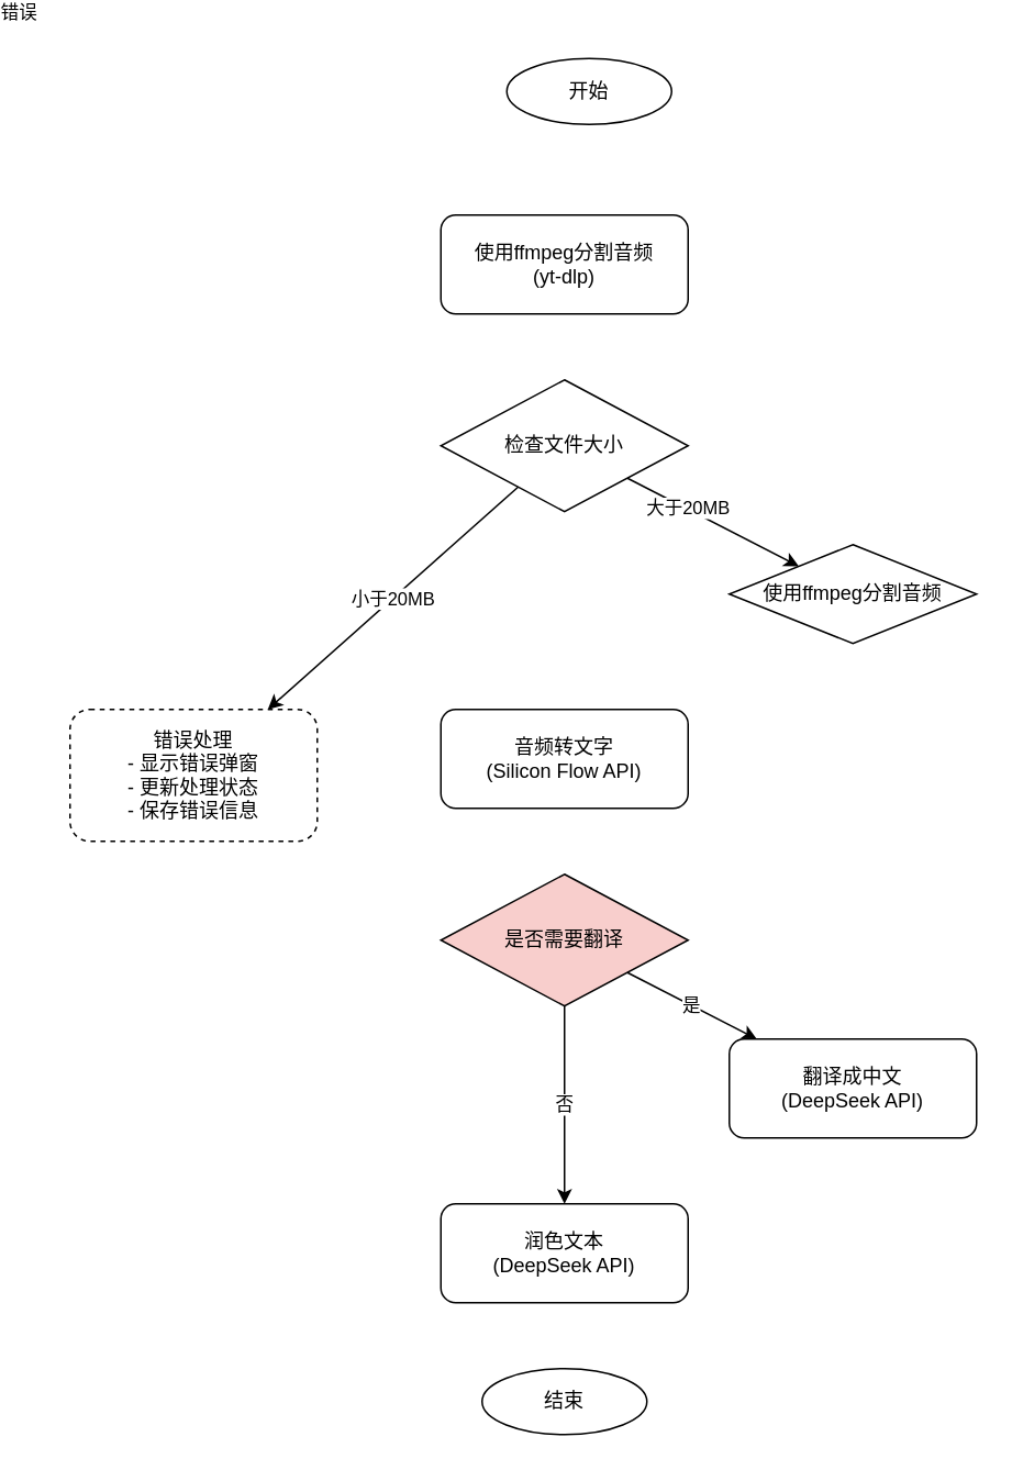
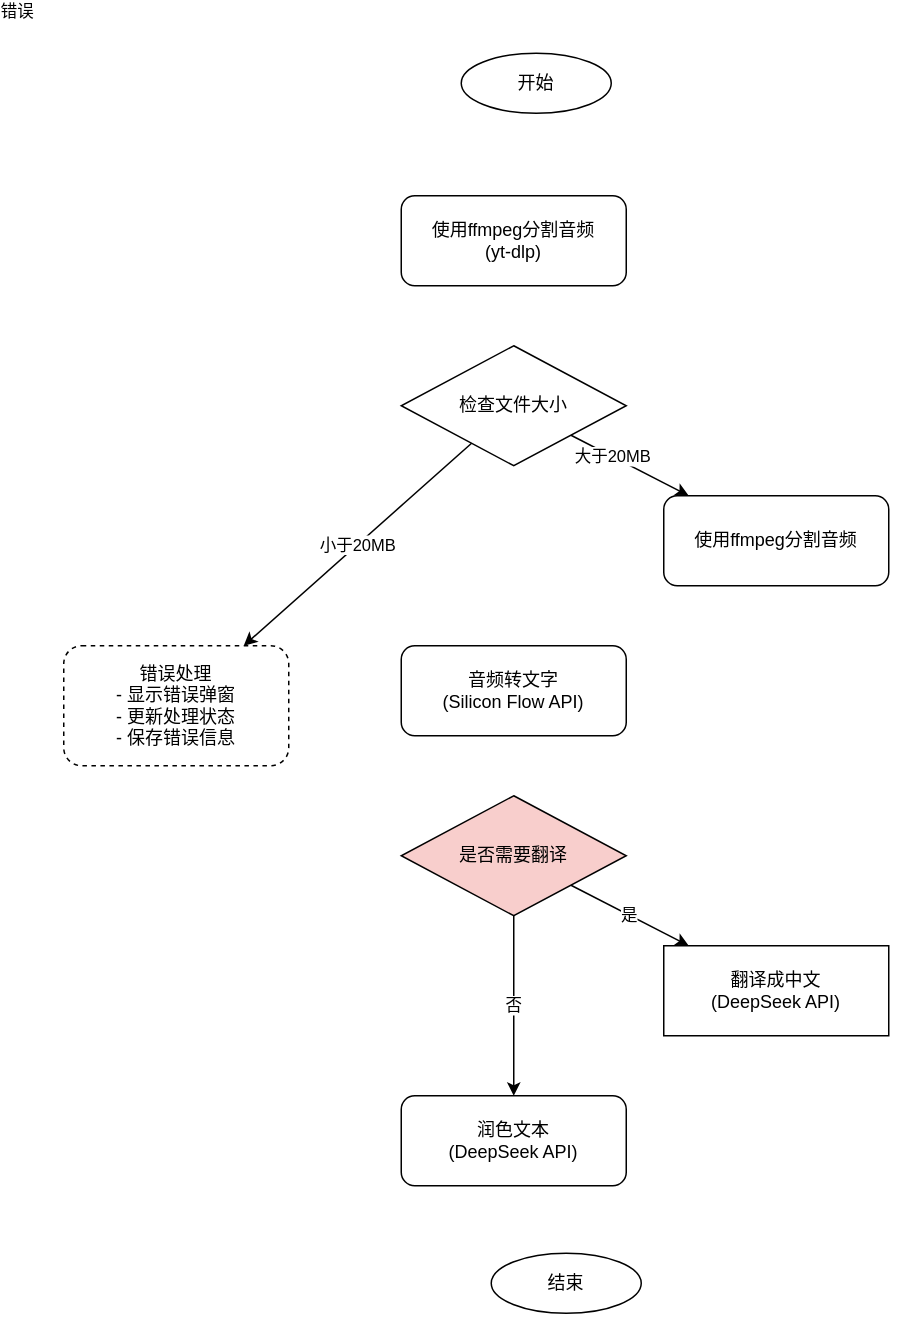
- <mxCell id="5" value="使用ffmpeg分割音频" style="rhombus;whiteSpace=wrap;" vertex="1" parent="1"><mxGeometry x="420" y="315" width="150" height="60" as="geometry" /></mxCell>
+ <mxCell id="5" value="使用ffmpeg分割音频" style="rounded=1;whiteSpace=wrap;" vertex="1" parent="1"><mxGeometry x="420" y="315" width="150" height="60" as="geometry" /></mxCell>
- <mxCell id="8" value="翻译成中文&#10;(DeepSeek API)" style="rounded=1;whiteSpace=wrap;" vertex="1" parent="1"><mxGeometry x="420" y="615" width="150" height="60" as="geometry" /></mxCell>
+ <mxCell id="8" value="翻译成中文&#10;(DeepSeek API)" style="whiteSpace=wrap;rounded=0;" vertex="1" parent="1"><mxGeometry x="420" y="615" width="150" height="60" as="geometry" /></mxCell>
- <mxCell id="10" value="结束" style="ellipse;whiteSpace=wrap;" vertex="1" parent="1"><mxGeometry x="270" y="815" width="100" height="40" as="geometry" /></mxCell>
+ <mxCell id="10" value="结束" style="ellipse;whiteSpace=wrap;" vertex="1" parent="1"><mxGeometry x="305" y="820" width="100" height="40" as="geometry" /></mxCell>
